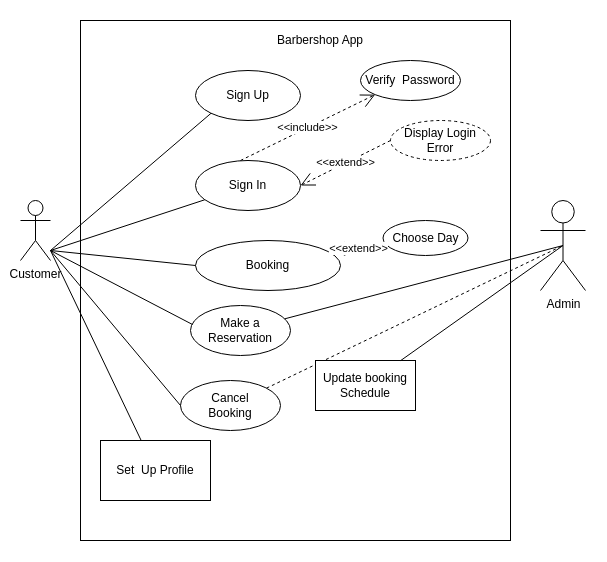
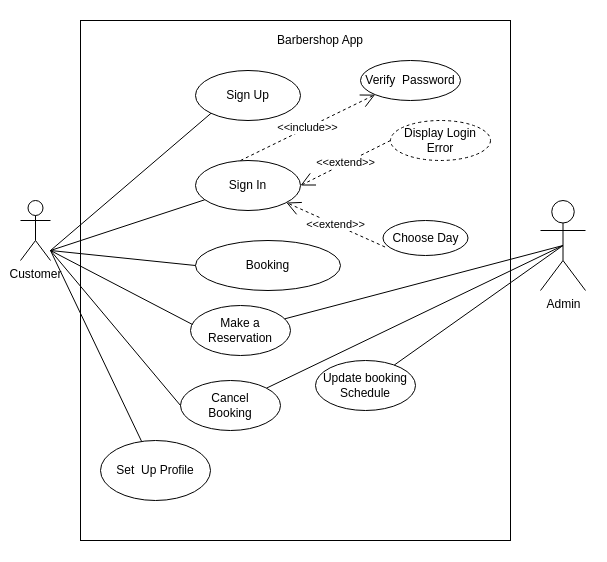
- <mxCell id="20" value="&amp;lt;&amp;lt;extend&amp;gt;&amp;gt;" style="endArrow=open;endSize=12;dashed=1;html=1;entryX=0.933;entryY=0.18;entryDx=0;entryDy=0;exitX=0.024;exitY=0.757;exitDx=0;exitDy=0;exitPerimeter=0;entryPerimeter=0;" edge="1" parent="1" source="19" target="10"><mxGeometry width="160" relative="1" as="geometry"><mxPoint x="385" y="220" as="sourcePoint" /><mxPoint x="295" y="265" as="targetPoint" /></mxGeometry></mxCell>
+ <mxCell id="20" value="&amp;lt;&amp;lt;extend&amp;gt;&amp;gt;" style="endArrow=open;endSize=12;dashed=1;html=1;exitX=0.024;exitY=0.757;exitDx=0;exitDy=0;exitPerimeter=0;" edge="1" parent="1" source="19" target="8"><mxGeometry width="160" relative="1" as="geometry"><mxPoint x="385" y="220" as="sourcePoint" /><mxPoint x="295" y="265" as="targetPoint" /></mxGeometry></mxCell>
- <mxCell id="12" value="" style="endArrow=none;html=1;entryX=0.5;entryY=0.5;entryDx=0;entryDy=0;entryPerimeter=0;dashed=1;" edge="1" parent="1" source="13" target="4"><mxGeometry width="50" height="50" relative="1" as="geometry"><mxPoint x="280" y="413" as="sourcePoint" /><mxPoint x="560" y="150" as="targetPoint" /></mxGeometry></mxCell>
+ <mxCell id="12" value="" style="endArrow=none;html=1;entryX=0.5;entryY=0.5;entryDx=0;entryDy=0;entryPerimeter=0;" edge="1" parent="1" source="13" target="4"><mxGeometry width="50" height="50" relative="1" as="geometry"><mxPoint x="280" y="413" as="sourcePoint" /><mxPoint x="560" y="150" as="targetPoint" /></mxGeometry></mxCell>
- <mxCell id="21" value="Update booking Schedule" style="whiteSpace=wrap;html=1;rounded=0;" vertex="1" parent="1"><mxGeometry x="315" y="360" width="100" height="50" as="geometry" /></mxCell>
+ <mxCell id="21" value="Update booking Schedule" style="ellipse;whiteSpace=wrap;html=1;" vertex="1" parent="1"><mxGeometry x="315" y="360" width="100" height="50" as="geometry" /></mxCell>
- <mxCell id="23" value="Set &amp;nbsp;Up Profile" style="whiteSpace=wrap;html=1;rounded=0;" vertex="1" parent="1"><mxGeometry x="100" y="440" width="110" height="60" as="geometry" /></mxCell>
+ <mxCell id="23" value="Set &amp;nbsp;Up Profile" style="ellipse;whiteSpace=wrap;html=1;" vertex="1" parent="1"><mxGeometry x="100" y="440" width="110" height="60" as="geometry" /></mxCell>
